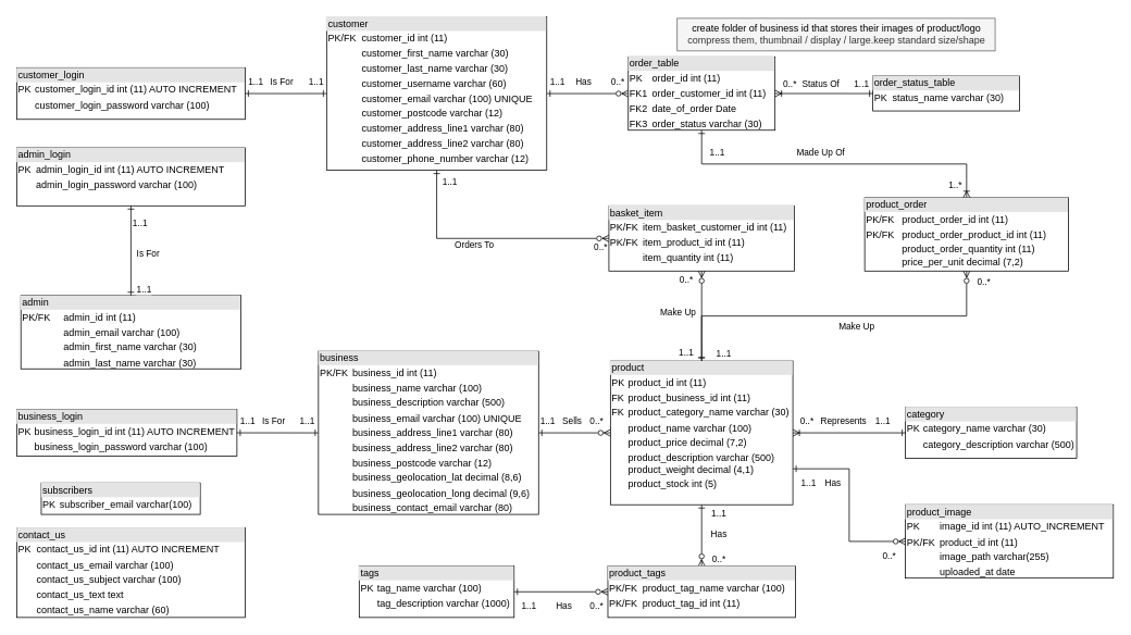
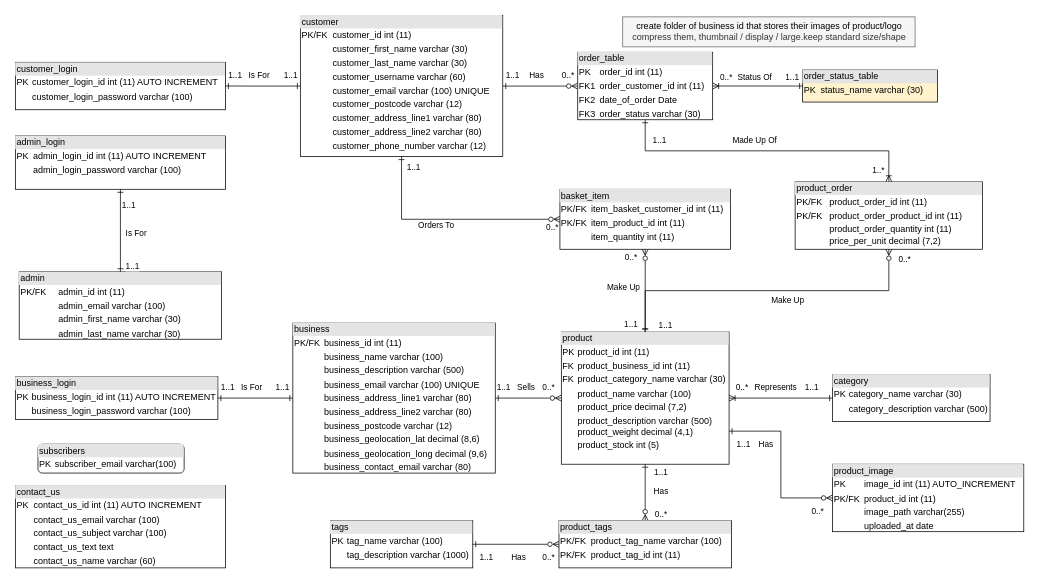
- <mxCell id="58" value="&lt;div style=&quot;box-sizing: border-box; width: 100%; background: rgb(228, 228, 228); padding: 2px;&quot;&gt;order_status_table&lt;/div&gt;&lt;table style=&quot;width:100%;font-size:1em;&quot; cellpadding=&quot;2&quot; cellspacing=&quot;0&quot;&gt;&lt;tbody&gt;&lt;tr&gt;&lt;td&gt;PK&lt;/td&gt;&lt;td&gt;status_name varchar (30)&lt;/td&gt;&lt;/tr&gt;&lt;tr&gt;&lt;td&gt;&lt;/td&gt;&lt;td&gt;&lt;br&gt;&lt;/td&gt;&lt;/tr&gt;&lt;tr&gt;&lt;td&gt;&lt;br&gt;&lt;/td&gt;&lt;td&gt;&lt;br&gt;&lt;/td&gt;&lt;/tr&gt;&lt;tr&gt;&lt;td&gt;&lt;br&gt;&lt;/td&gt;&lt;td&gt;&lt;br&gt;&lt;/td&gt;&lt;/tr&gt;&lt;/tbody&gt;&lt;/table&gt;" style="verticalAlign=top;align=left;overflow=fill;html=1;whiteSpace=wrap;" parent="1" vertex="1"><mxGeometry x="1070" y="92.88" width="180" height="42.75" as="geometry" /></mxCell>
+ <mxCell id="58" value="&lt;div style=&quot;box-sizing: border-box; width: 100%; background: rgb(228, 228, 228); padding: 2px;&quot;&gt;order_status_table&lt;/div&gt;&lt;table style=&quot;width:100%;font-size:1em;&quot; cellpadding=&quot;2&quot; cellspacing=&quot;0&quot;&gt;&lt;tbody&gt;&lt;tr&gt;&lt;td&gt;PK&lt;/td&gt;&lt;td&gt;status_name varchar (30)&lt;/td&gt;&lt;/tr&gt;&lt;tr&gt;&lt;td&gt;&lt;/td&gt;&lt;td&gt;&lt;br&gt;&lt;/td&gt;&lt;/tr&gt;&lt;tr&gt;&lt;td&gt;&lt;br&gt;&lt;/td&gt;&lt;td&gt;&lt;br&gt;&lt;/td&gt;&lt;/tr&gt;&lt;tr&gt;&lt;td&gt;&lt;br&gt;&lt;/td&gt;&lt;td&gt;&lt;br&gt;&lt;/td&gt;&lt;/tr&gt;&lt;/tbody&gt;&lt;/table&gt;" style="verticalAlign=top;align=left;overflow=fill;html=1;whiteSpace=wrap;fillColor=#fff2cc;" parent="1" vertex="1"><mxGeometry x="1070" y="92.88" width="180" height="42.75" as="geometry" /></mxCell>
- <mxCell id="75" value="&lt;div style=&quot;box-sizing: border-box; width: 100%; background: rgb(228, 228, 228); padding: 2px;&quot;&gt;subscribers&lt;/div&gt;&lt;table style=&quot;width:100%;font-size:1em;&quot; cellpadding=&quot;2&quot; cellspacing=&quot;0&quot;&gt;&lt;tbody&gt;&lt;tr&gt;&lt;td&gt;PK&lt;/td&gt;&lt;td&gt;subscriber_email varchar(100)&lt;br&gt;&lt;/td&gt;&lt;/tr&gt;&lt;/tbody&gt;&lt;/table&gt;" style="verticalAlign=top;align=left;overflow=fill;html=1;whiteSpace=wrap;" vertex="1" parent="1"><mxGeometry x="50" y="592.03" width="195" height="38.53" as="geometry" /></mxCell>
+ <mxCell id="75" value="&lt;div style=&quot;box-sizing: border-box; width: 100%; background: rgb(228, 228, 228); padding: 2px;&quot;&gt;subscribers&lt;/div&gt;&lt;table style=&quot;width:100%;font-size:1em;&quot; cellpadding=&quot;2&quot; cellspacing=&quot;0&quot;&gt;&lt;tbody&gt;&lt;tr&gt;&lt;td&gt;PK&lt;/td&gt;&lt;td&gt;subscriber_email varchar(100)&lt;br&gt;&lt;/td&gt;&lt;/tr&gt;&lt;/tbody&gt;&lt;/table&gt;" style="verticalAlign=top;align=left;overflow=fill;html=1;whiteSpace=wrap;rounded=1;" vertex="1" parent="1"><mxGeometry x="50" y="592.03" width="195" height="38.53" as="geometry" /></mxCell>
